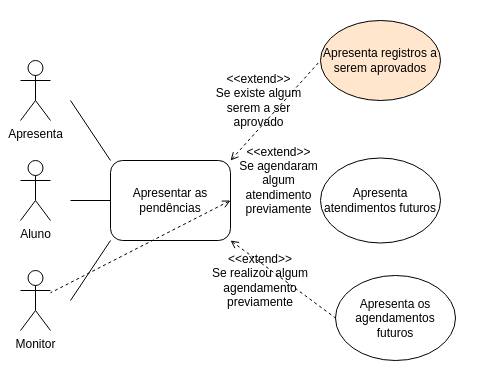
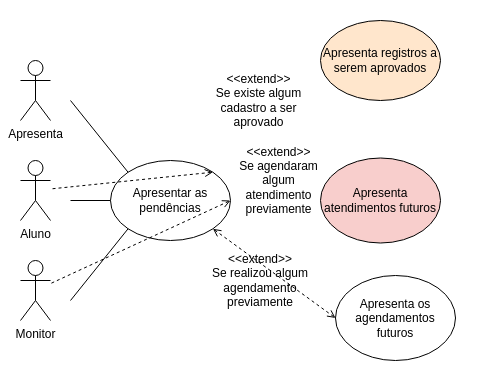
- <mxCell id="14" value="&amp;lt;&amp;lt;extend&amp;gt;&amp;gt;&lt;br&gt;Se existe algum serem a ser aprovado" style="text;html=1;strokeColor=none;fillColor=none;align=center;verticalAlign=middle;whiteSpace=wrap;rounded=0;" vertex="1" parent="1"><mxGeometry x="210" y="90" width="97" height="20" as="geometry" /></mxCell>
+ <mxCell id="14" value="&amp;lt;&amp;lt;extend&amp;gt;&amp;gt;&lt;br&gt;Se existe algum cadastro a ser aprovado" style="text;html=1;strokeColor=none;fillColor=none;align=center;verticalAlign=middle;whiteSpace=wrap;rounded=0;" vertex="1" parent="1"><mxGeometry x="210" y="90" width="97" height="20" as="geometry" /></mxCell>
- <mxCell id="10" value="" style="endArrow=none;html=1;strokeWidth=1;entryX=0;entryY=0.5;entryDx=0;entryDy=0;dashed=1;startArrow=open;startFill=0;exitX=1;exitY=0;exitDx=0;exitDy=0;" edge="1" parent="1" source="5" target="9"><mxGeometry width="50" height="50" relative="1" as="geometry"><mxPoint x="230" y="200" as="sourcePoint" /><mxPoint x="250" y="150" as="targetPoint" /></mxGeometry></mxCell>
+ <mxCell id="10" value="" style="endArrow=none;html=1;strokeWidth=1;dashed=1;startArrow=open;startFill=0;exitX=1;exitY=0;exitDx=0;exitDy=0;" edge="1" parent="1" source="5" target="3"><mxGeometry width="50" height="50" relative="1" as="geometry"><mxPoint x="230" y="200" as="sourcePoint" /><mxPoint x="250" y="150" as="targetPoint" /></mxGeometry></mxCell>
- <mxCell id="5" value="Apresentar as pendências" style="whiteSpace=wrap;html=1;rounded=1;" vertex="1" parent="1"><mxGeometry x="110" y="160" width="120" height="80" as="geometry" /></mxCell>
+ <mxCell id="5" value="Apresentar as pendências" style="ellipse;whiteSpace=wrap;html=1;" vertex="1" parent="1"><mxGeometry x="110" y="160" width="120" height="80" as="geometry" /></mxCell>
- <mxCell id="11" value="Apresenta atendimentos futuros" style="ellipse;whiteSpace=wrap;html=1;" vertex="1" parent="1"><mxGeometry x="320" y="157.5" width="120" height="85" as="geometry" /></mxCell>
+ <mxCell id="11" value="Apresenta atendimentos futuros" style="ellipse;whiteSpace=wrap;html=1;fillColor=#f8cecc;" vertex="1" parent="1"><mxGeometry x="320" y="157.5" width="120" height="85" as="geometry" /></mxCell>
- <mxCell id="17" value="" style="endArrow=none;html=1;strokeWidth=1;entryX=0;entryY=0.5;entryDx=0;entryDy=0;dashed=1;startArrow=open;startFill=0;exitX=1;exitY=1;exitDx=0;exitDy=0;" edge="1" parent="1" source="5" target="16"><mxGeometry width="50" height="50" relative="1" as="geometry"><mxPoint x="240" y="210" as="sourcePoint" /><mxPoint x="330" y="210" as="targetPoint" /></mxGeometry></mxCell>
+ <mxCell id="17" value="" style="endArrow=open;html=1;strokeWidth=1;entryX=0;entryY=0.5;entryDx=0;entryDy=0;dashed=1;startArrow=open;startFill=0;exitX=1;exitY=1;exitDx=0;exitDy=0;" edge="1" parent="1" source="5" target="16"><mxGeometry width="50" height="50" relative="1" as="geometry"><mxPoint x="240" y="210" as="sourcePoint" /><mxPoint x="330" y="210" as="targetPoint" /></mxGeometry></mxCell>
- <mxCell id="2" value="Monitor&lt;br&gt;" style="shape=umlActor;verticalLabelPosition=bottom;verticalAlign=top;html=1;outlineConnect=0;fontFamily=Helvetica;" vertex="1" parent="1"><mxGeometry x="20" y="270" width="30" height="60" as="geometry" /></mxCell>
+ <mxCell id="2" value="Monitor&lt;br&gt;" style="shape=umlActor;verticalLabelPosition=bottom;verticalAlign=top;html=1;outlineConnect=0;fontFamily=Helvetica;" vertex="1" parent="1"><mxGeometry x="20" y="260" width="30" height="60" as="geometry" /></mxCell>
